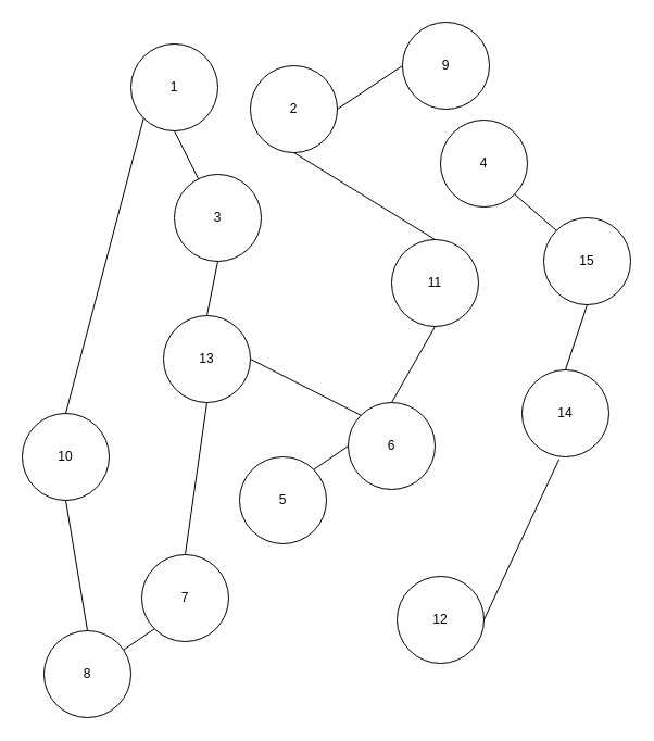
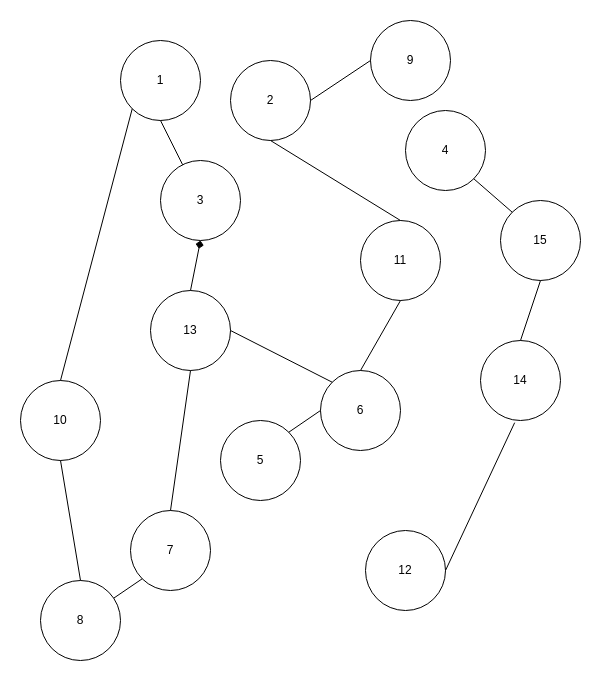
- <mxCell id="10" value="" style="endArrow=none;html=1;entryX=0.5;entryY=1;entryDx=0;entryDy=0;exitX=0.5;exitY=0;exitDx=0;exitDy=0;" edge="1" parent="1" source="9" target="3"><mxGeometry width="50" height="50" relative="1" as="geometry"><mxPoint x="120" y="450" as="sourcePoint" /><mxPoint x="170" y="400" as="targetPoint" /></mxGeometry></mxCell>
+ <mxCell id="10" value="" style="endArrow=diamond;html=1;entryX=0.5;entryY=1;entryDx=0;entryDy=0;exitX=0.5;exitY=0;exitDx=0;exitDy=0;" edge="1" parent="1" source="9" target="3"><mxGeometry width="50" height="50" relative="1" as="geometry"><mxPoint x="120" y="450" as="sourcePoint" /><mxPoint x="170" y="400" as="targetPoint" /></mxGeometry></mxCell>
